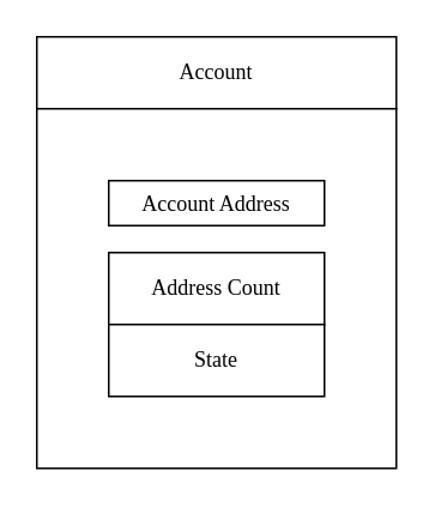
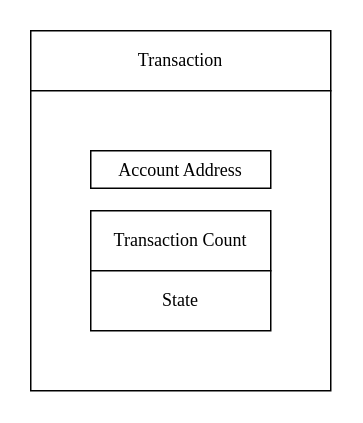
- <mxCell id="2" value="Account" style="rounded=0;whiteSpace=wrap;html=1;fontFamily=Roboto Mono;fontSource=https%3A%2F%2Ffonts.googleapis.com%2Fcss%3Ffamily%3DRoboto%2BMono;" vertex="1" parent="1"><mxGeometry x="20" y="20" width="200" height="40" as="geometry" /></mxCell>
+ <mxCell id="2" value="Transaction" style="rounded=0;whiteSpace=wrap;html=1;fontFamily=Roboto Mono;fontSource=https%3A%2F%2Ffonts.googleapis.com%2Fcss%3Ffamily%3DRoboto%2BMono;" vertex="1" parent="1"><mxGeometry x="20" y="20" width="200" height="40" as="geometry" /></mxCell>
- <mxCell id="5" value="Address Count" style="rounded=0;whiteSpace=wrap;html=1;fontFamily=Roboto Mono;fontSource=https%3A%2F%2Ffonts.googleapis.com%2Fcss%3Ffamily%3DRoboto%2BMono;" vertex="1" parent="1"><mxGeometry x="60" y="140" width="120" height="40" as="geometry" /></mxCell>
+ <mxCell id="5" value="Transaction Count" style="rounded=0;whiteSpace=wrap;html=1;fontFamily=Roboto Mono;fontSource=https%3A%2F%2Ffonts.googleapis.com%2Fcss%3Ffamily%3DRoboto%2BMono;" vertex="1" parent="1"><mxGeometry x="60" y="140" width="120" height="40" as="geometry" /></mxCell>
